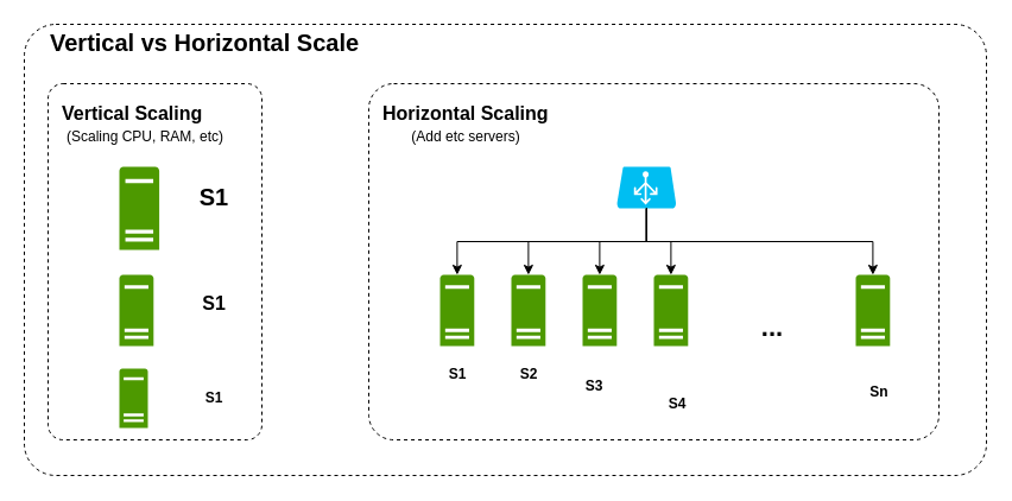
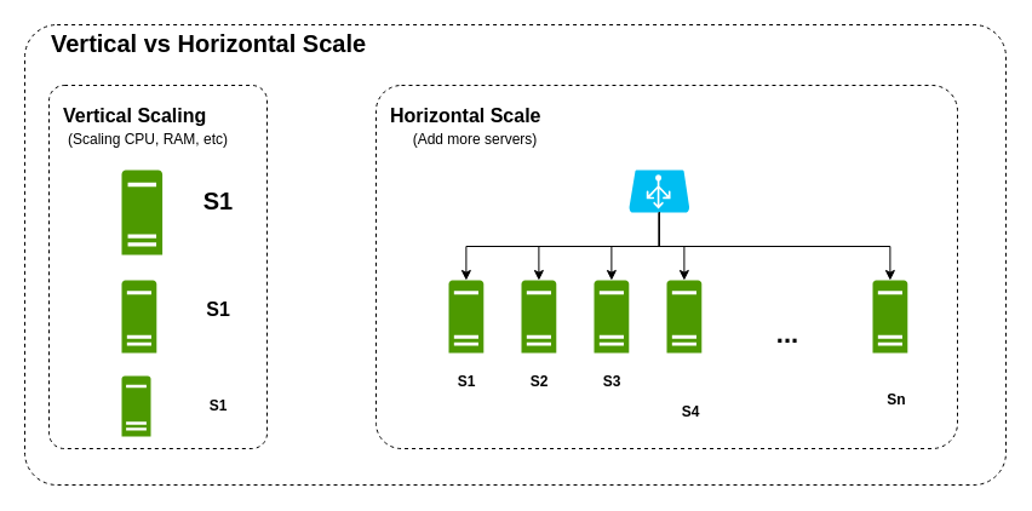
- <mxCell id="11" value="Horizontal Scaling" style="text;html=1;align=left;verticalAlign=middle;whiteSpace=wrap;rounded=0;fontStyle=1;fontSize=16;" vertex="1" parent="1"><mxGeometry x="320" y="80" width="160" height="30" as="geometry" /></mxCell>
+ <mxCell id="11" value="Horizontal Scale" style="text;html=1;align=left;verticalAlign=middle;whiteSpace=wrap;rounded=0;fontStyle=1;fontSize=16;" vertex="1" parent="1"><mxGeometry x="320" y="80" width="160" height="30" as="geometry" /></mxCell>
- <mxCell id="12" value="(Add etc servers)" style="text;html=1;align=center;verticalAlign=middle;whiteSpace=wrap;rounded=0;" vertex="1" parent="1"><mxGeometry x="317" y="100" width="150" height="30" as="geometry" /></mxCell>
+ <mxCell id="12" value="(Add more servers)" style="text;html=1;align=center;verticalAlign=middle;whiteSpace=wrap;rounded=0;" vertex="1" parent="1"><mxGeometry x="317" y="100" width="150" height="30" as="geometry" /></mxCell>
- <mxCell id="30" value="S3" style="text;html=1;align=center;verticalAlign=middle;whiteSpace=wrap;rounded=0;fontStyle=1" vertex="1" parent="1"><mxGeometry x="481.6" y="310" width="35.6" height="30" as="geometry" /></mxCell>
+ <mxCell id="30" value="S3" style="text;html=1;align=center;verticalAlign=middle;whiteSpace=wrap;rounded=0;fontStyle=1" vertex="1" parent="1"><mxGeometry x="486.6" y="300" width="35.6" height="30" as="geometry" /></mxCell>
